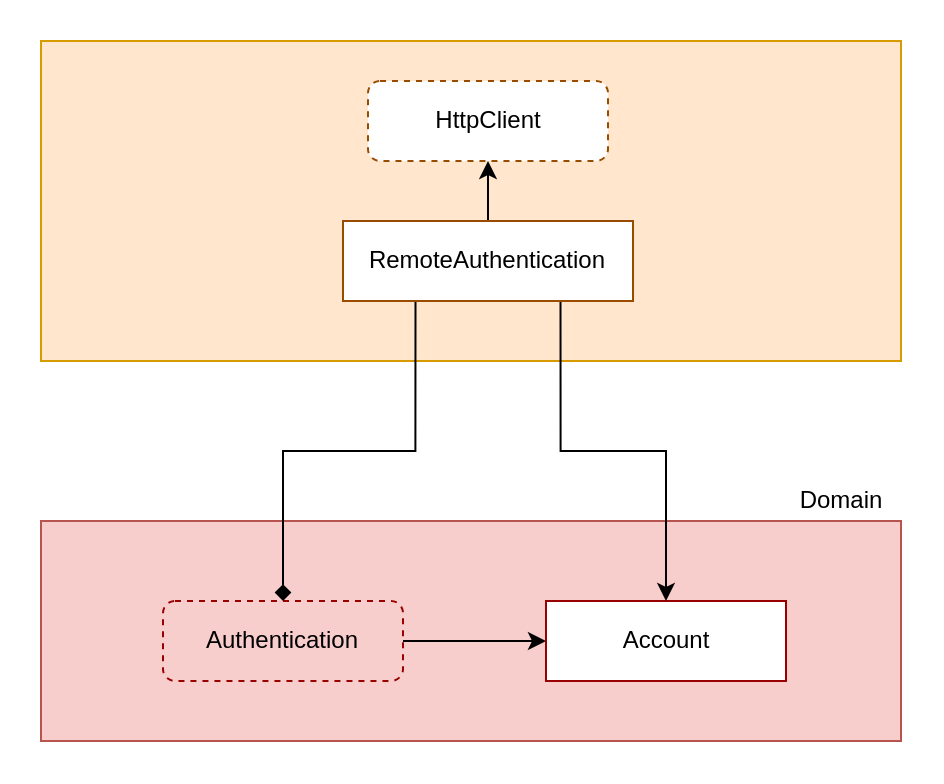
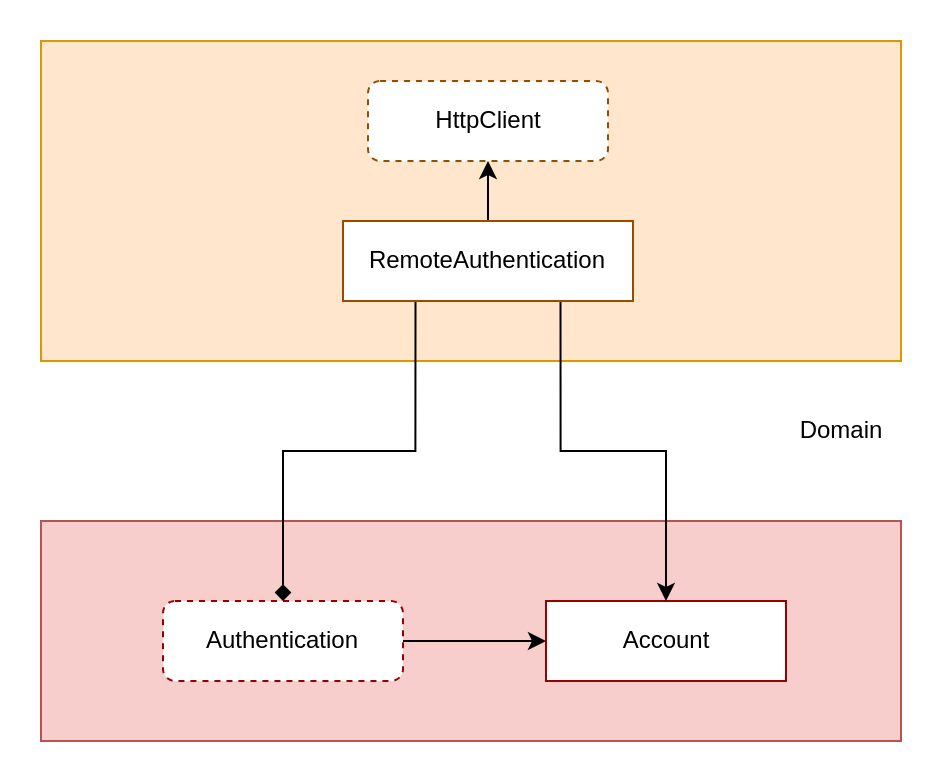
- <mxCell id="3" value="Domain" style="text;html=1;align=center;verticalAlign=middle;resizable=0;points=[];autosize=1;strokeColor=none;" vertex="1" parent="1"><mxGeometry x="390" y="240" width="60" height="20" as="geometry" /></mxCell>
+ <mxCell id="3" value="Domain" style="text;html=1;align=center;verticalAlign=middle;resizable=0;points=[];autosize=1;strokeColor=none;" vertex="1" parent="1"><mxGeometry x="390" y="205" width="60" height="20" as="geometry" /></mxCell>
- <mxCell id="5" value="Authentication" style="rounded=1;whiteSpace=wrap;html=1;dashed=1;strokeColor=#990000;fillColor=#f8cecc;" vertex="1" parent="1"><mxGeometry x="81" y="300" width="120" height="40" as="geometry" /></mxCell>
+ <mxCell id="5" value="Authentication" style="rounded=1;whiteSpace=wrap;html=1;dashed=1;strokeColor=#990000;" vertex="1" parent="1"><mxGeometry x="81" y="300" width="120" height="40" as="geometry" /></mxCell>
